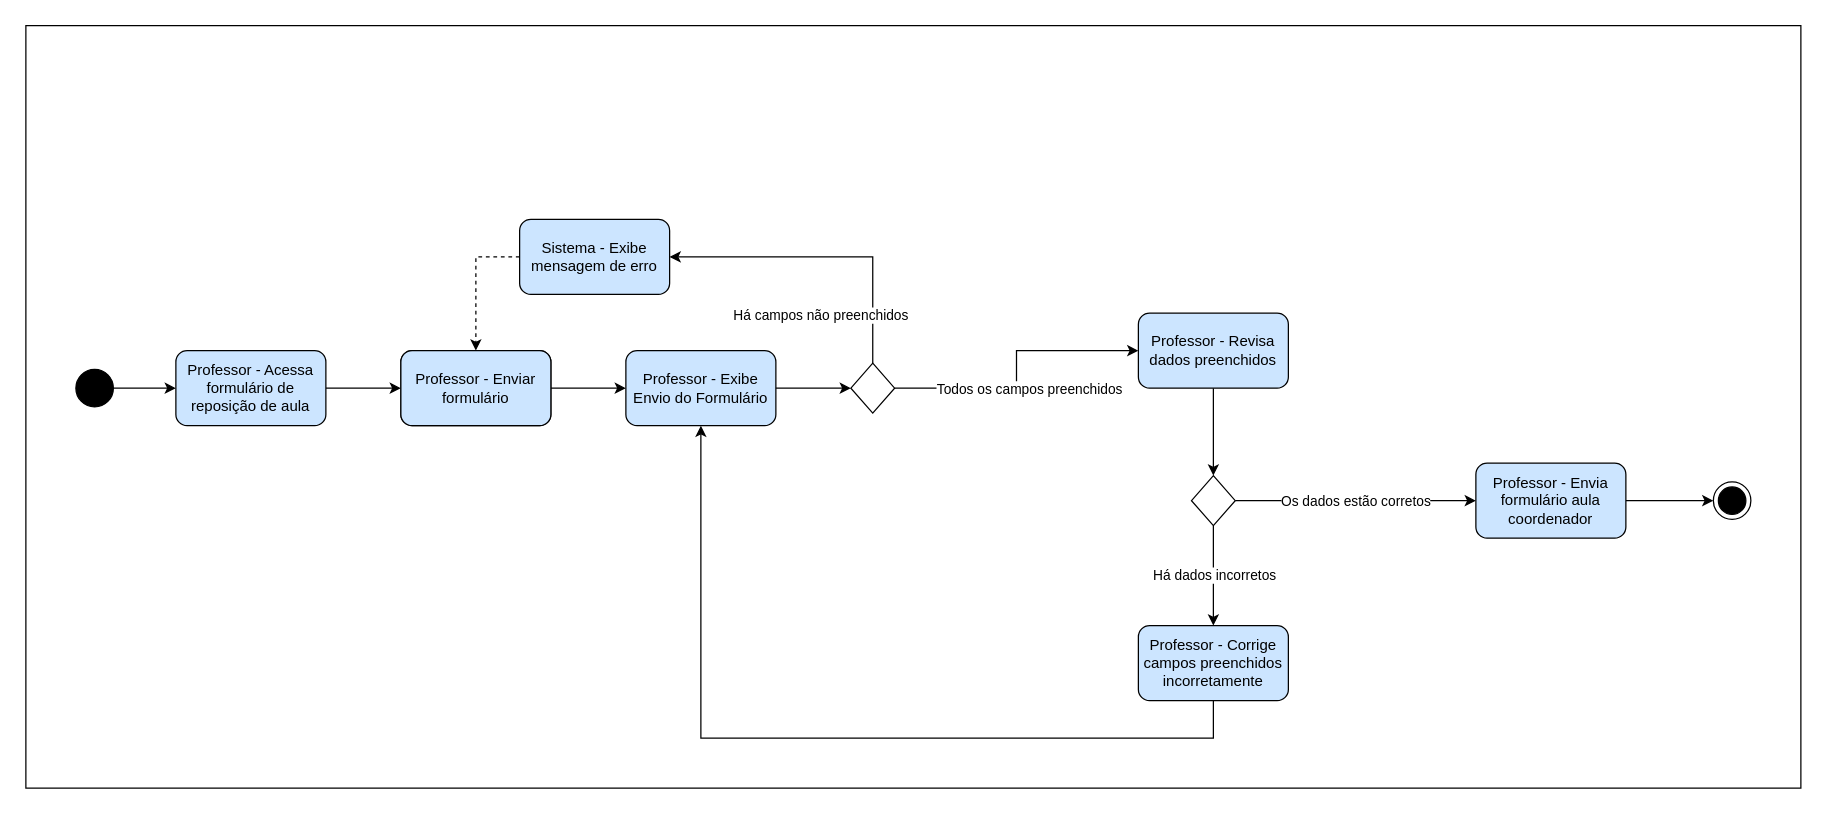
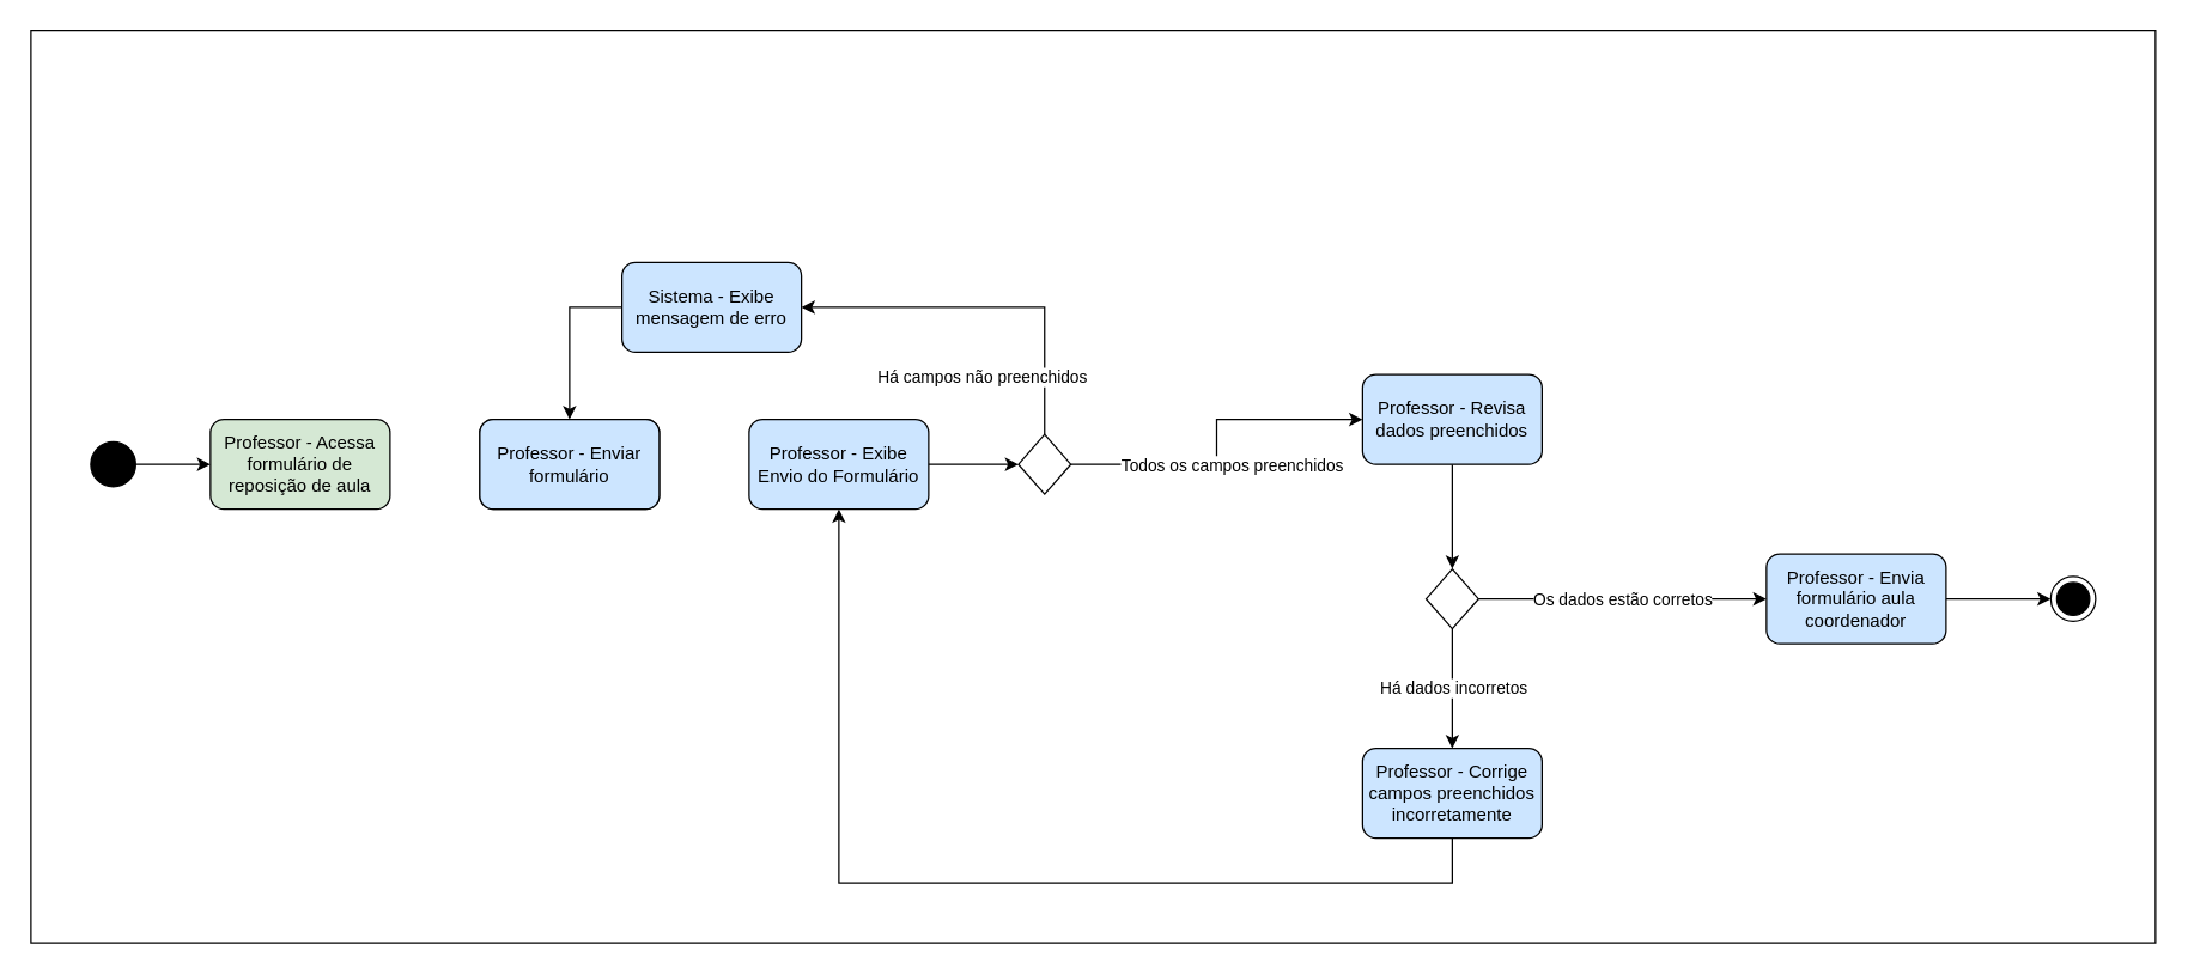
- <mxCell id="29" style="edgeStyle=orthogonalEdgeStyle;rounded=0;orthogonalLoop=1;jettySize=auto;html=1;exitX=0;exitY=0.5;exitDx=0;exitDy=0;entryX=0.5;entryY=0;entryDx=0;entryDy=0;dashed=1;" parent="1" source="30" target="10" edge="1"><mxGeometry relative="1" as="geometry" /></mxCell>
+ <mxCell id="29" style="edgeStyle=orthogonalEdgeStyle;rounded=0;orthogonalLoop=1;jettySize=auto;html=1;exitX=0;exitY=0.5;exitDx=0;exitDy=0;entryX=0.5;entryY=0;entryDx=0;entryDy=0;" parent="1" source="30" target="10" edge="1"><mxGeometry relative="1" as="geometry" /></mxCell>
- <mxCell id="7" value="Professor - Acessa&lt;div&gt;formulário de reposição de aula&lt;/div&gt;" style="rounded=1;whiteSpace=wrap;html=1;fillColor=#CCE5FF;" parent="1" vertex="1"><mxGeometry x="140" y="280" width="120" height="60" as="geometry" /></mxCell>
+ <mxCell id="7" value="Professor - Acessa&lt;div&gt;formulário de reposição de aula&lt;/div&gt;" style="rounded=1;whiteSpace=wrap;html=1;fillColor=#d5e8d4;" parent="1" vertex="1"><mxGeometry x="140" y="280" width="120" height="60" as="geometry" /></mxCell>
- <mxCell id="6" style="edgeStyle=orthogonalEdgeStyle;rounded=0;orthogonalLoop=1;jettySize=auto;html=1;exitX=1;exitY=0.5;exitDx=0;exitDy=0;entryX=0;entryY=0.5;entryDx=0;entryDy=0;" parent="1" source="7" target="10" edge="1"><mxGeometry relative="1" as="geometry" /></mxCell>
- <mxCell id="9" style="edgeStyle=orthogonalEdgeStyle;rounded=0;orthogonalLoop=1;jettySize=auto;html=1;exitX=1;exitY=0.5;exitDx=0;exitDy=0;entryX=0;entryY=0.5;entryDx=0;entryDy=0;" parent="1" source="10" target="13" edge="1"><mxGeometry relative="1" as="geometry"><mxPoint x="525" y="310" as="sourcePoint" /><mxPoint x="750" y="310" as="targetPoint" /></mxGeometry></mxCell>
